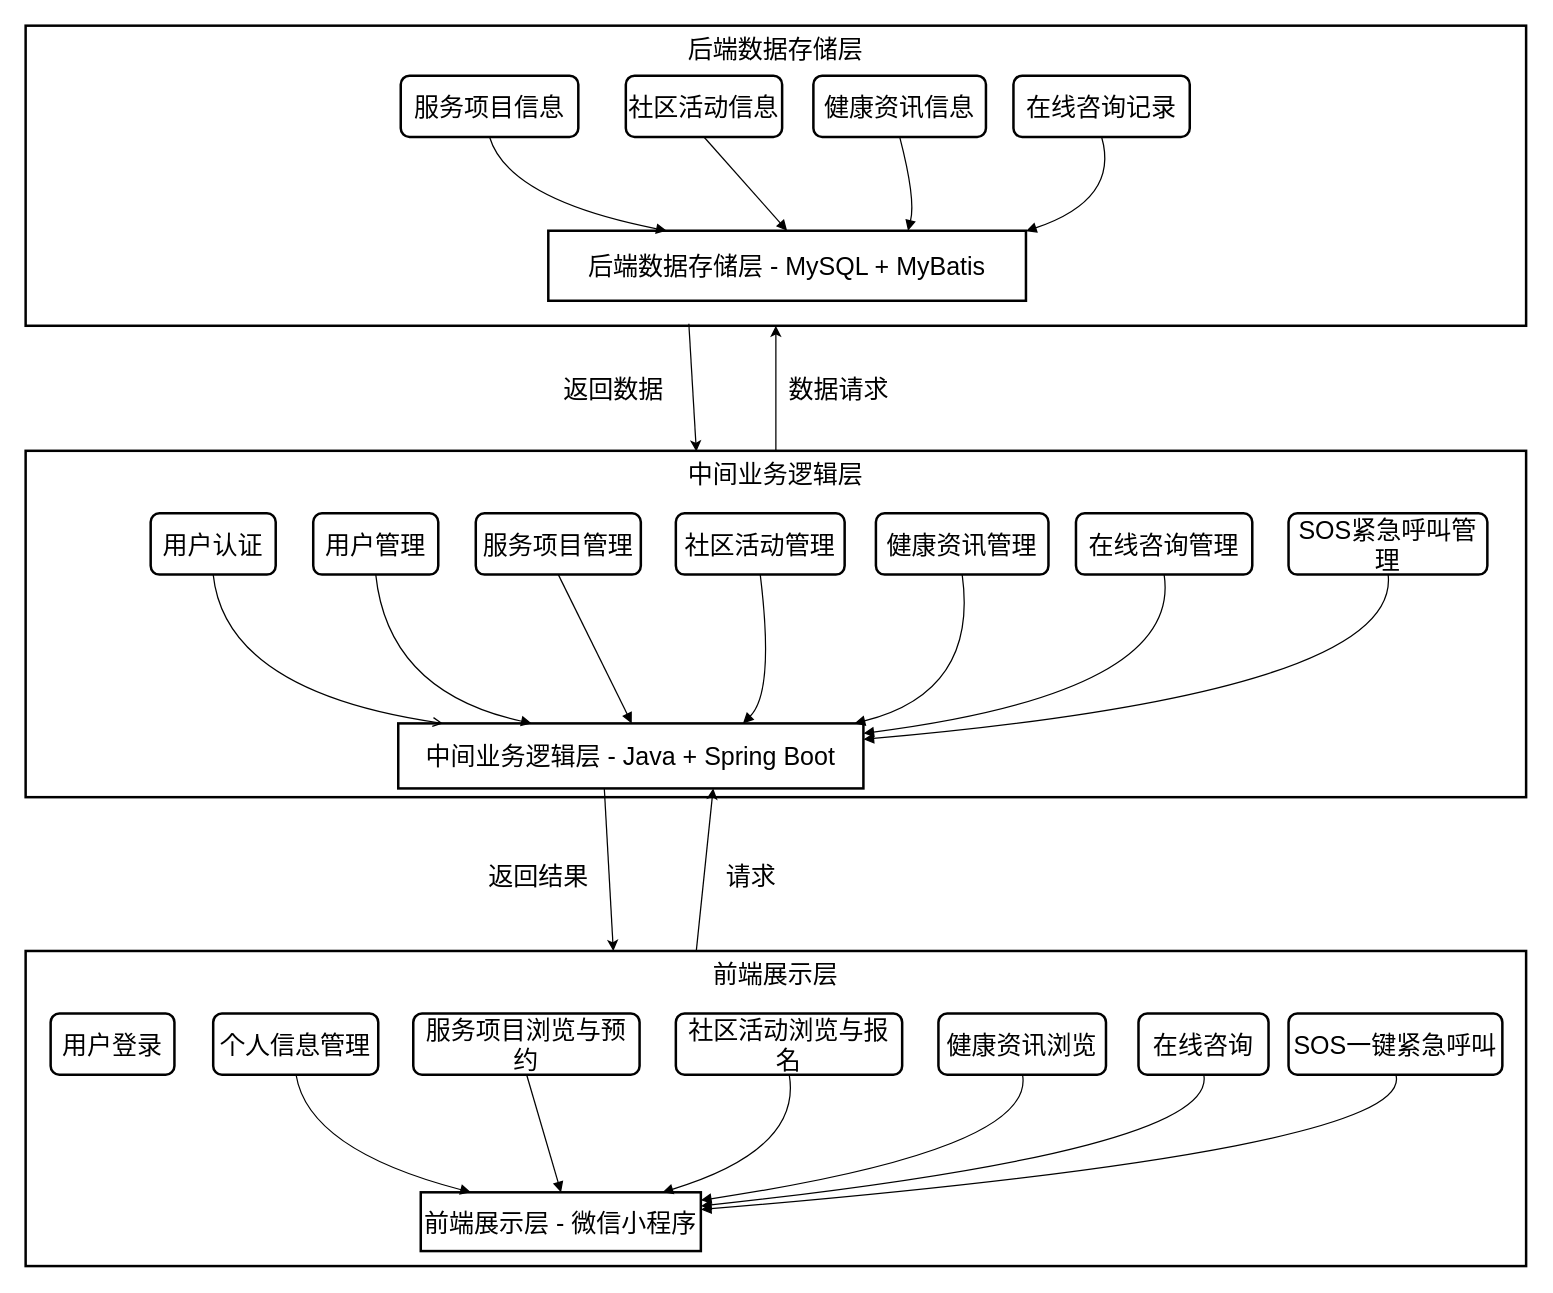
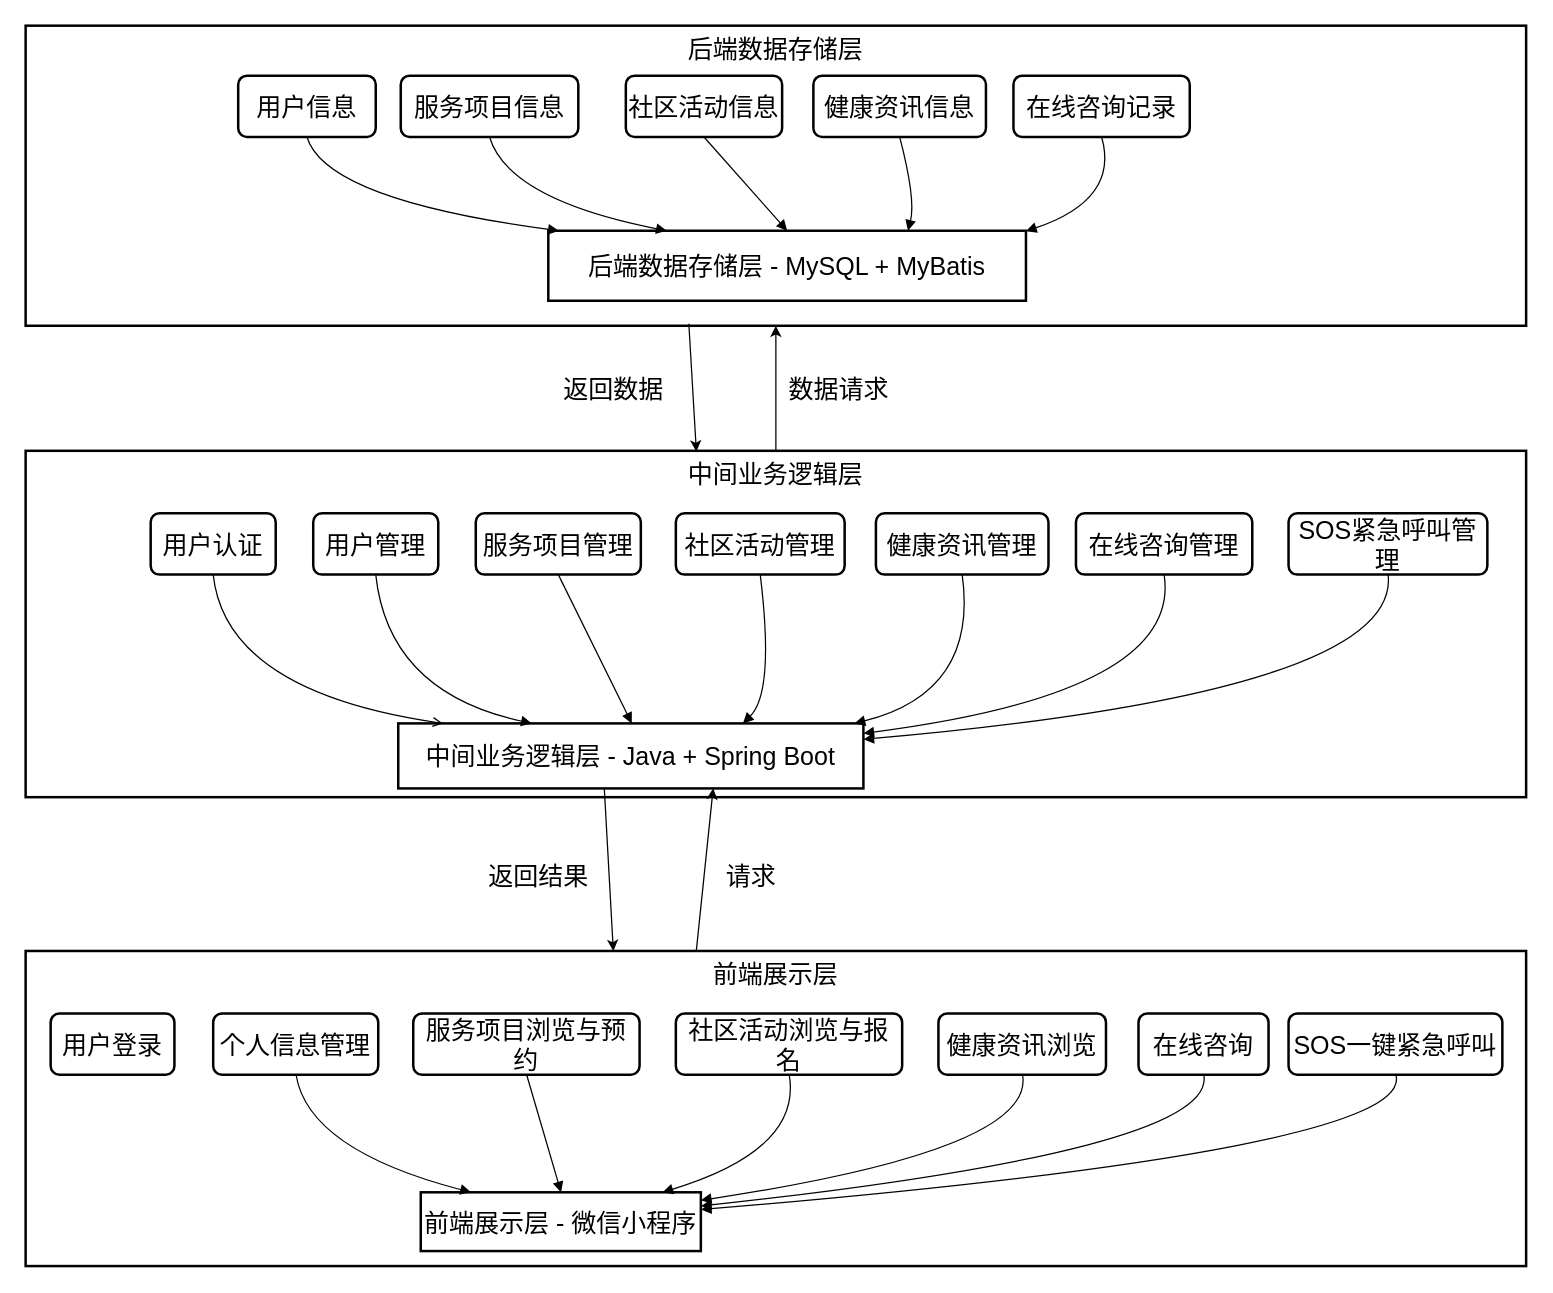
+ <mxCell id="4" value="用户信息" style="rounded=1;absoluteArcSize=1;arcSize=14;whiteSpace=wrap;strokeWidth=2;fontSize=20;" vertex="1" parent="1"><mxGeometry x="190" y="60" width="110" height="49" as="geometry" /></mxCell>
+ <mxCell id="40" value="" style="curved=1;startArrow=none;endArrow=block;exitX=0.5;exitY=1;entryX=0.022;entryY=0;rounded=0;fontSize=20;" edge="1" parent="1" source="4" target="3"><mxGeometry relative="1" as="geometry"><Array as="points"><mxPoint x="260" y="159" /></Array></mxGeometry></mxCell>
